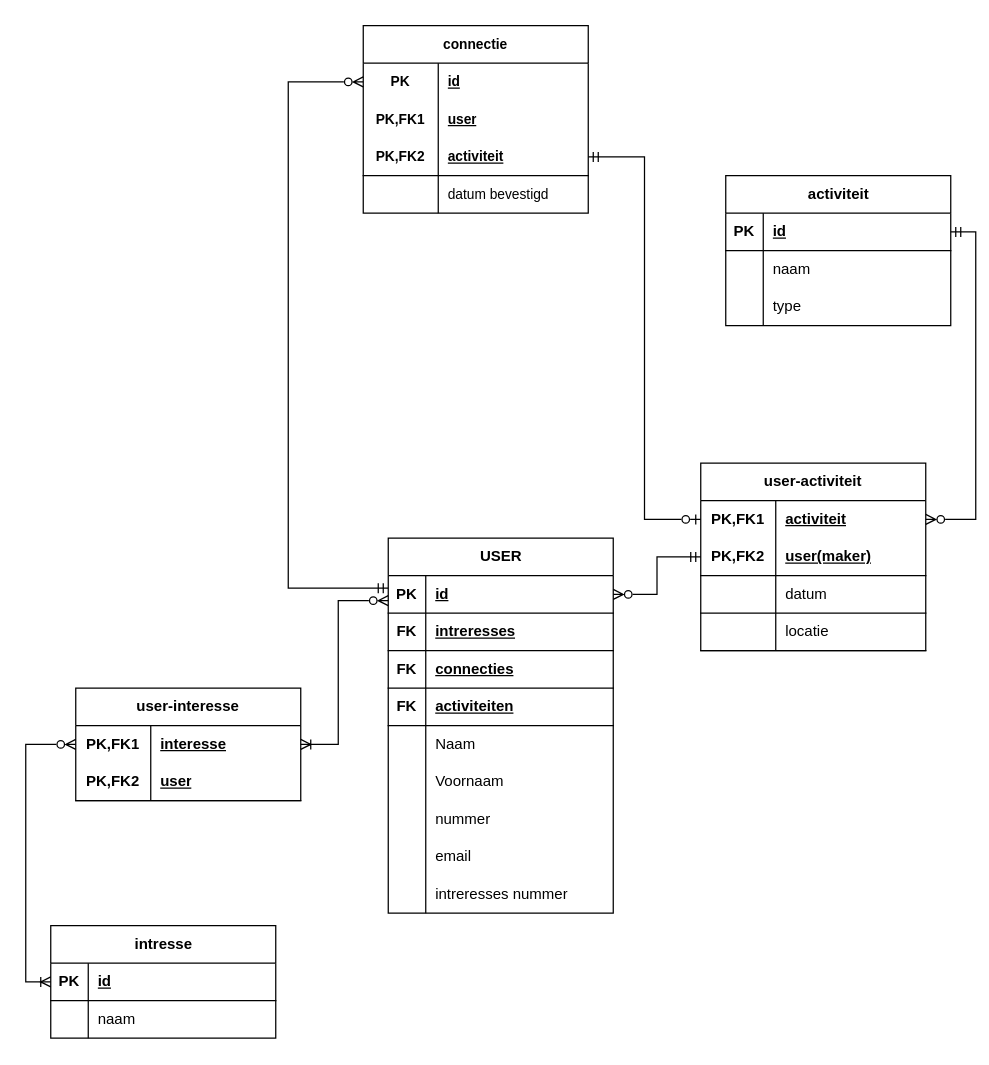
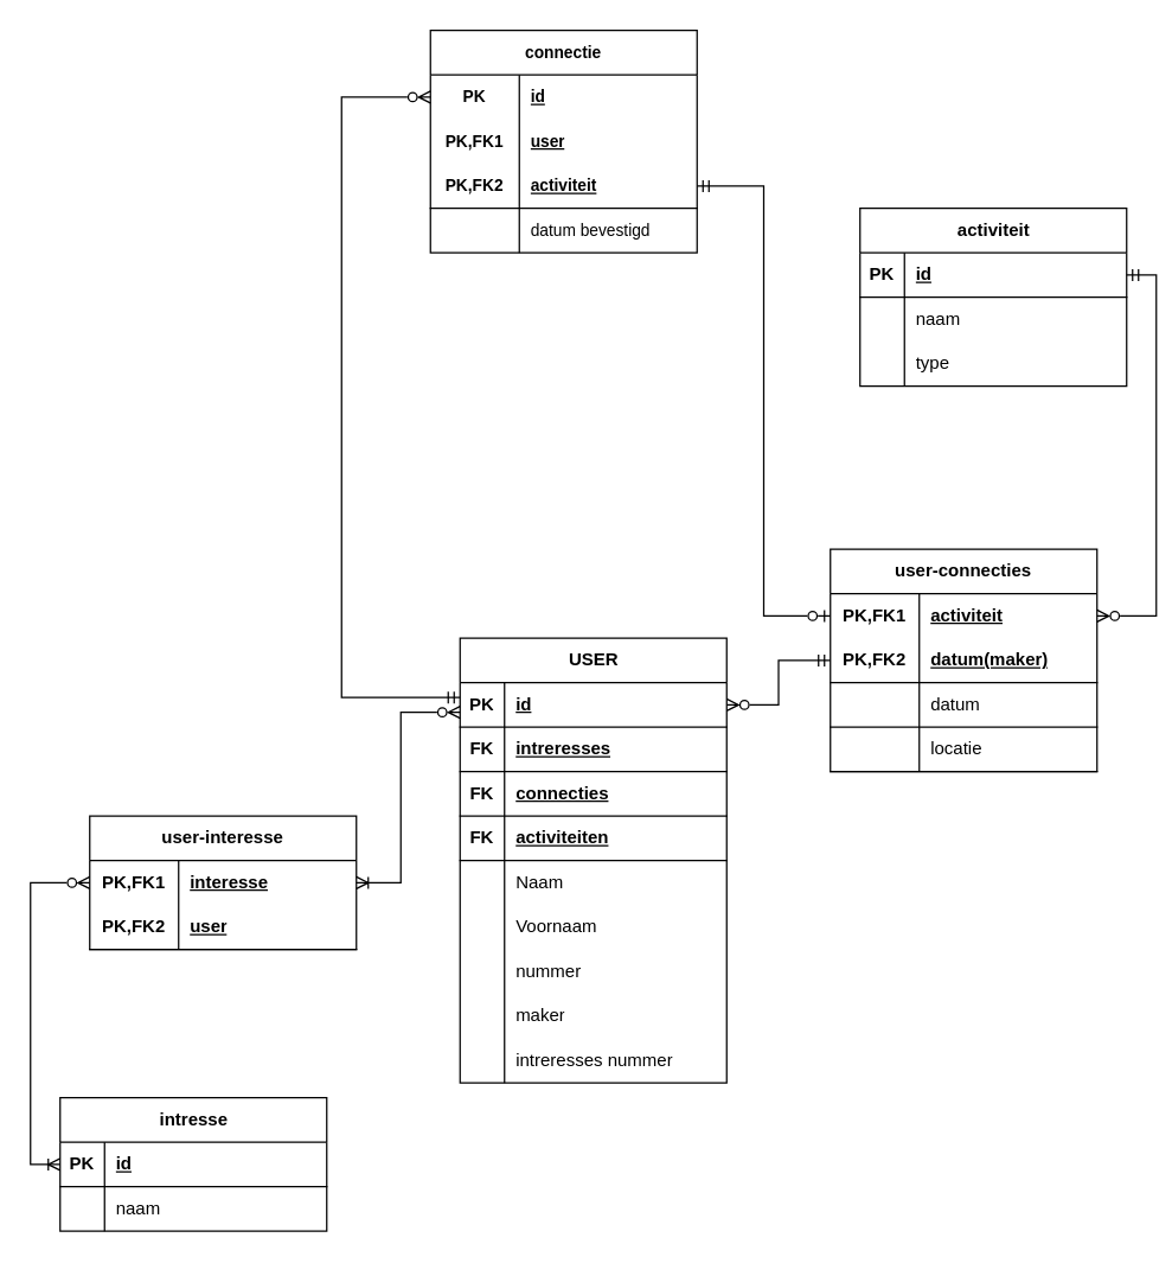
- <mxCell id="56" value="user-activiteit" style="shape=table;startSize=30;container=1;collapsible=1;childLayout=tableLayout;fixedRows=1;rowLines=0;fontStyle=1;align=center;resizeLast=1;html=1;whiteSpace=wrap;" parent="1" vertex="1"><mxGeometry x="560" y="370" width="180" height="150" as="geometry" /></mxCell>
+ <mxCell id="56" value="user-connecties" style="shape=table;startSize=30;container=1;collapsible=1;childLayout=tableLayout;fixedRows=1;rowLines=0;fontStyle=1;align=center;resizeLast=1;html=1;whiteSpace=wrap;" parent="1" vertex="1"><mxGeometry x="560" y="370" width="180" height="150" as="geometry" /></mxCell>
- <mxCell id="62" value="user(maker)" style="shape=partialRectangle;connectable=0;fillColor=none;top=0;left=0;bottom=0;right=0;align=left;spacingLeft=6;fontStyle=5;overflow=hidden;html=1;whiteSpace=wrap;" parent="60" vertex="1"><mxGeometry x="60" width="120" height="30" as="geometry"><mxRectangle width="120" height="30" as="alternateBounds" /></mxGeometry></mxCell>
+ <mxCell id="62" value="datum(maker)" style="shape=partialRectangle;connectable=0;fillColor=none;top=0;left=0;bottom=0;right=0;align=left;spacingLeft=6;fontStyle=5;overflow=hidden;html=1;whiteSpace=wrap;" parent="60" vertex="1"><mxGeometry x="60" width="120" height="30" as="geometry"><mxRectangle width="120" height="30" as="alternateBounds" /></mxGeometry></mxCell>
- <mxCell id="26" value="email" style="shape=partialRectangle;connectable=0;fillColor=none;top=0;left=0;bottom=0;right=0;align=left;spacingLeft=6;overflow=hidden;whiteSpace=wrap;html=1;" parent="24" vertex="1"><mxGeometry x="30" width="150" height="30" as="geometry"><mxRectangle width="150" height="30" as="alternateBounds" /></mxGeometry></mxCell>
+ <mxCell id="26" value="maker" style="shape=partialRectangle;connectable=0;fillColor=none;top=0;left=0;bottom=0;right=0;align=left;spacingLeft=6;overflow=hidden;whiteSpace=wrap;html=1;" parent="24" vertex="1"><mxGeometry x="30" width="150" height="30" as="geometry"><mxRectangle width="150" height="30" as="alternateBounds" /></mxGeometry></mxCell>
